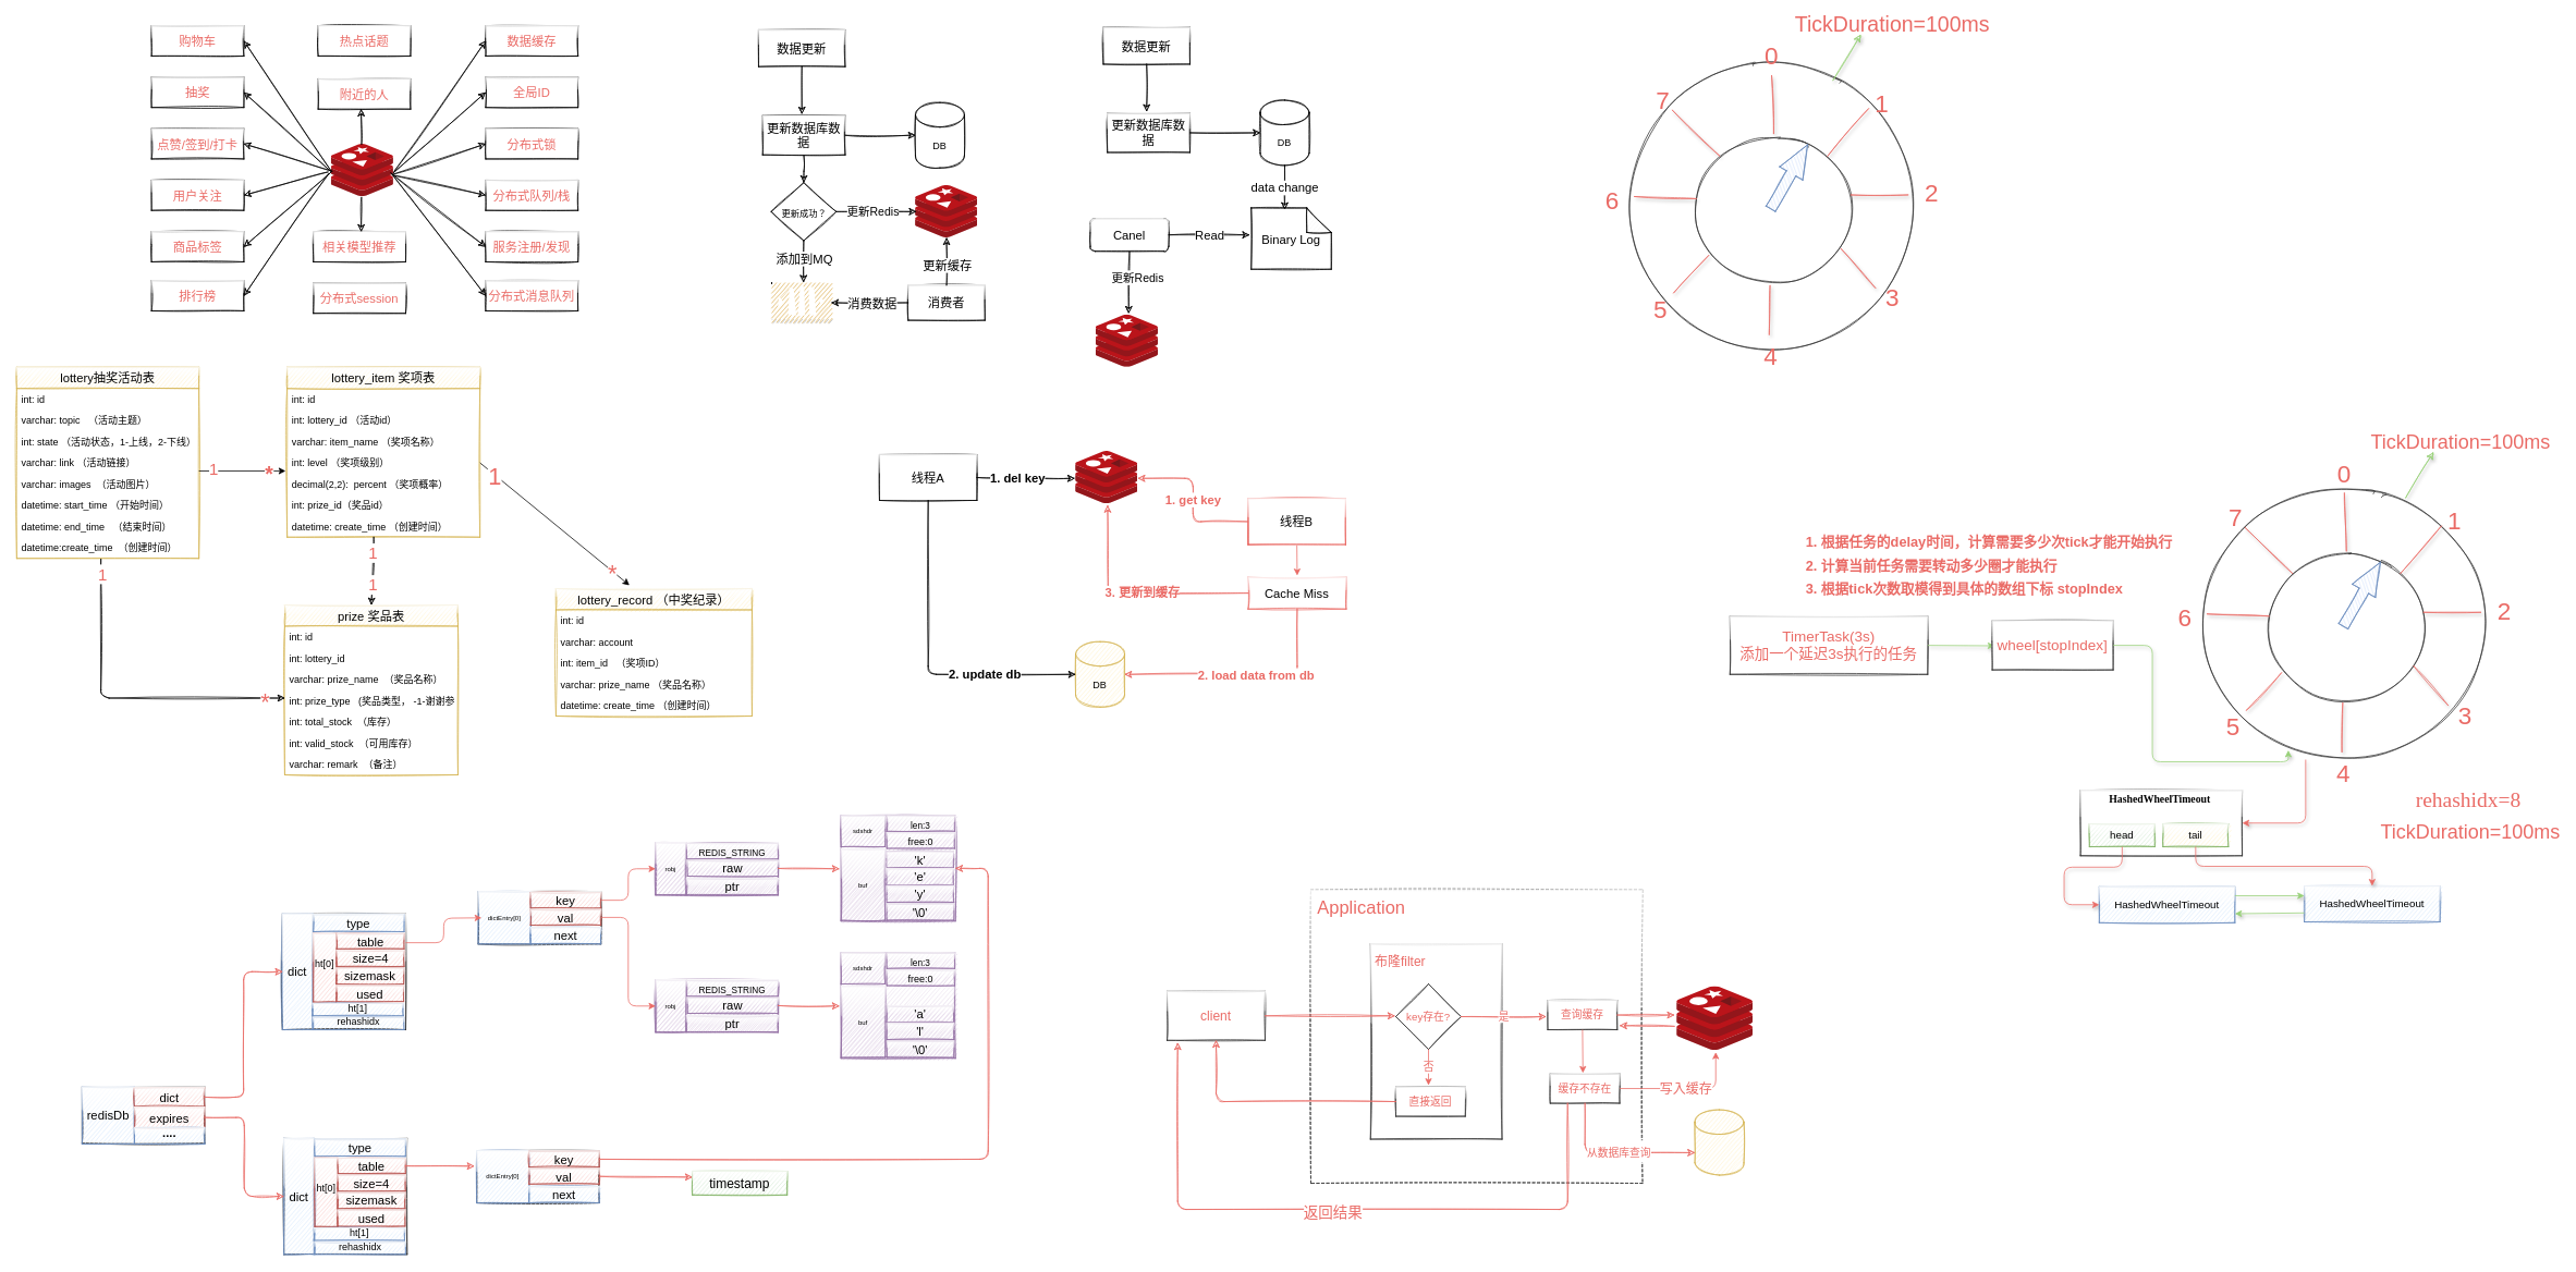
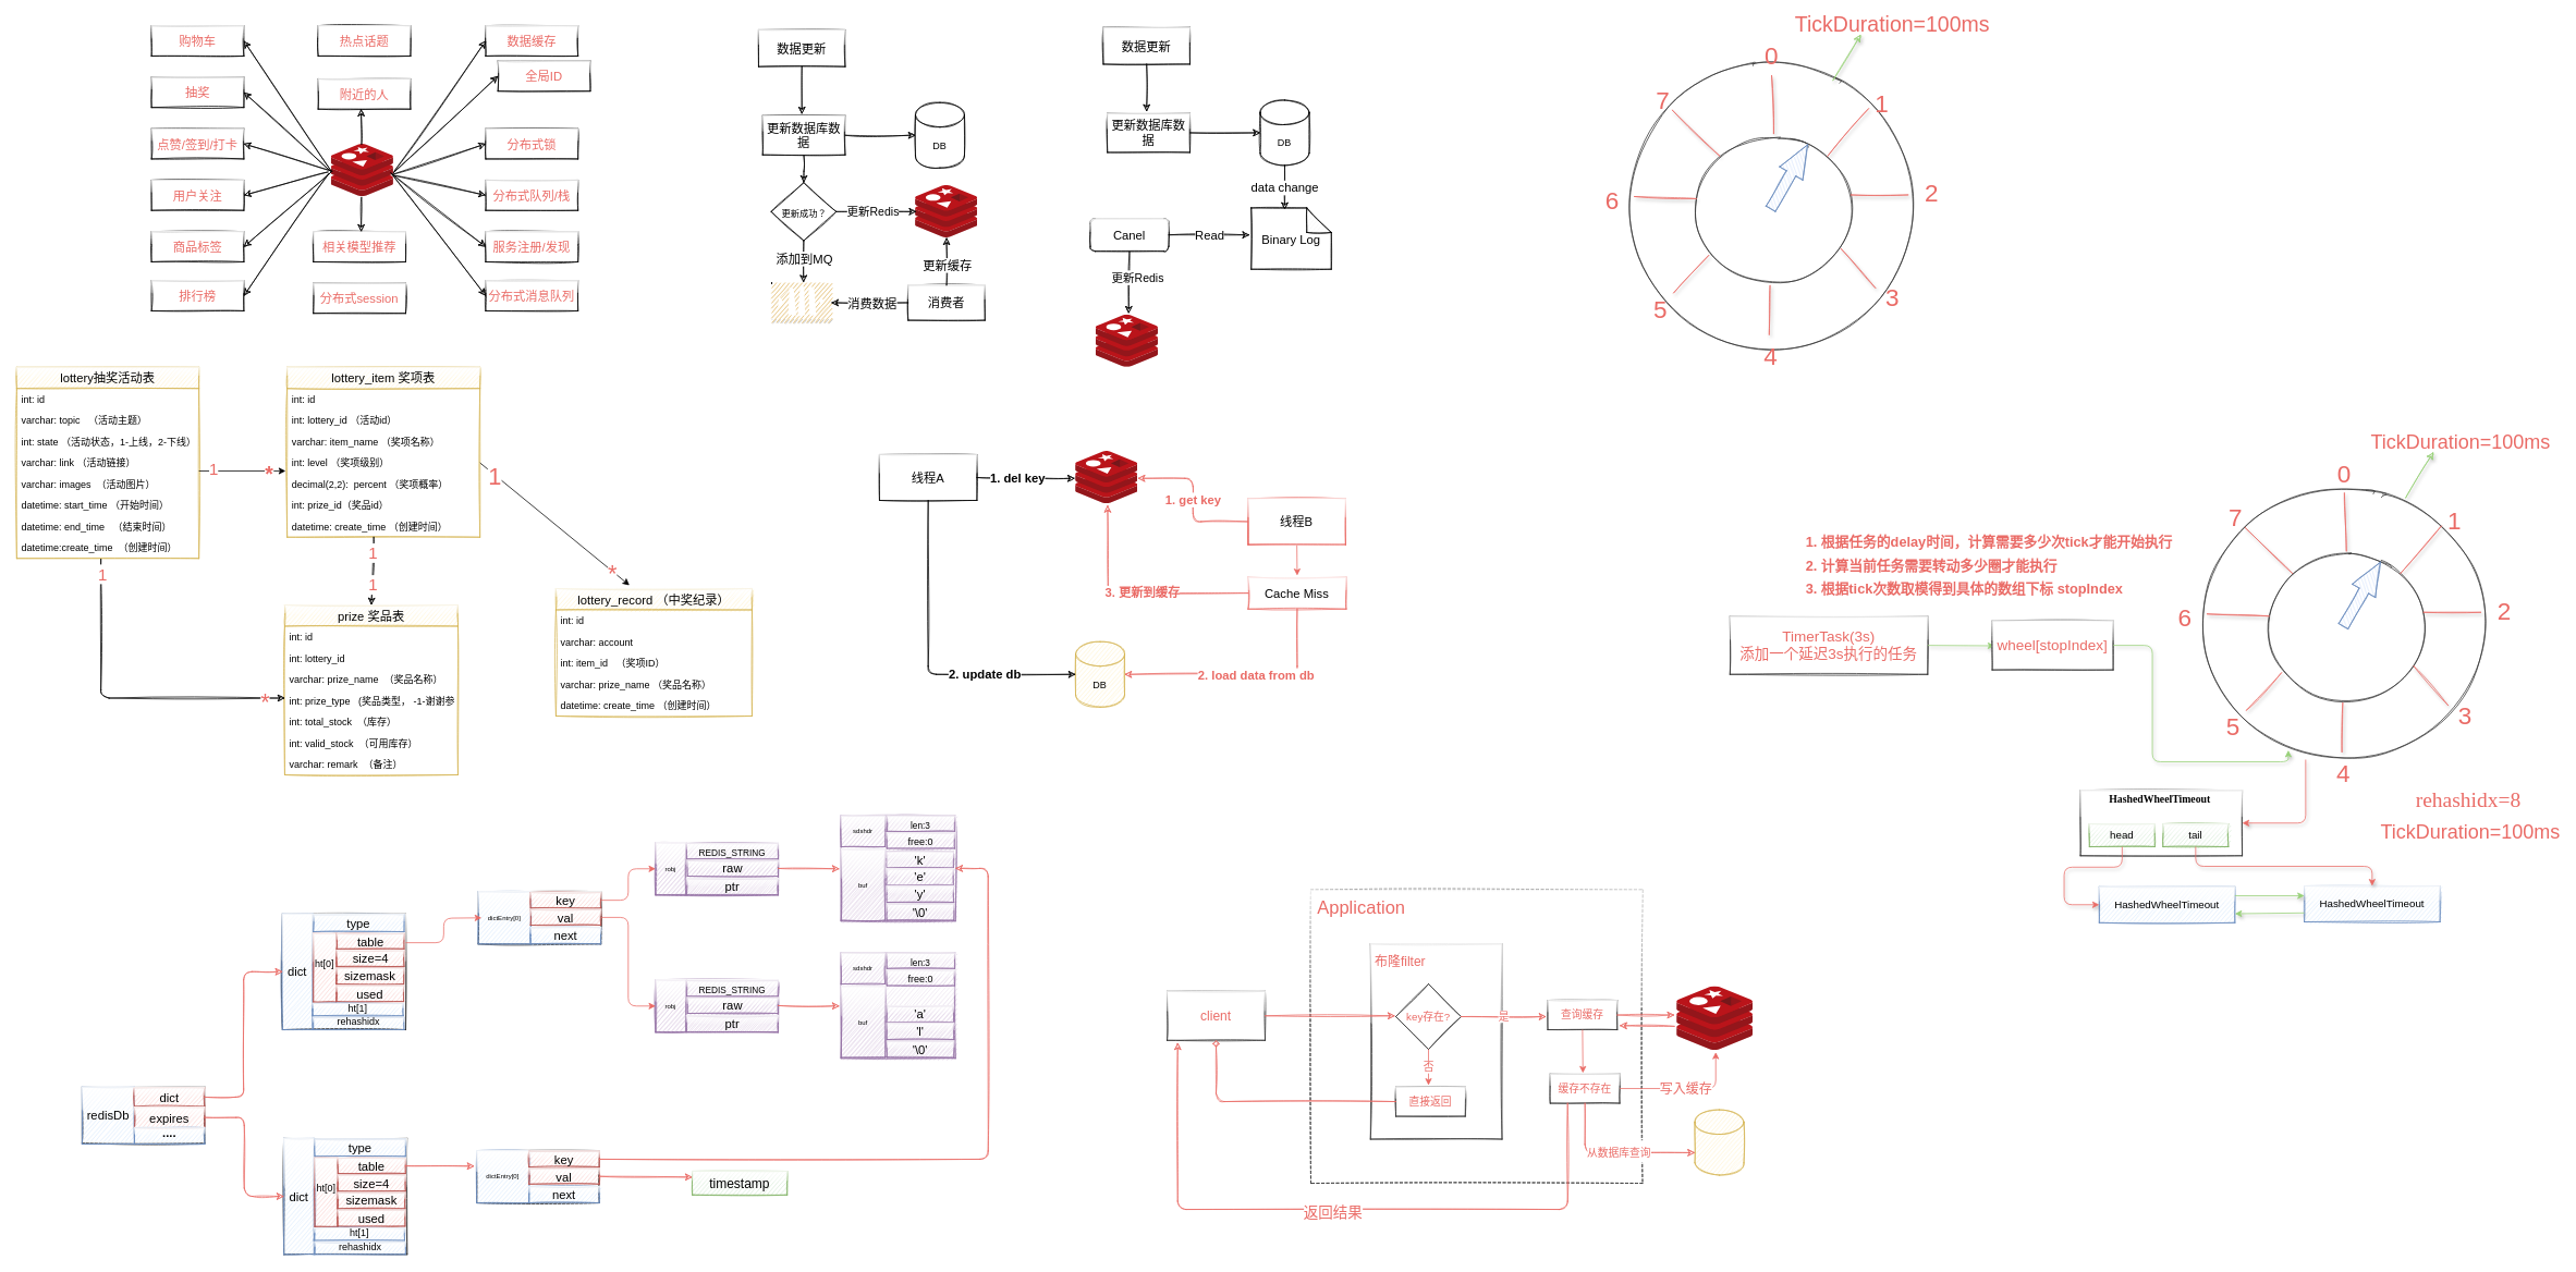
- <mxCell id="6" value="全局ID" style="rounded=0;whiteSpace=wrap;html=1;sketch=1;glass=1;fontSize=15;fontColor=#EA6B66;" parent="1" vertex="1"><mxGeometry x="594" y="94" width="113" height="37" as="geometry" /></mxCell>
+ <mxCell id="6" value="全局ID" style="rounded=0;whiteSpace=wrap;html=1;sketch=1;glass=1;fontSize=15;fontColor=#EA6B66;" parent="1" vertex="1"><mxGeometry x="609" y="74" width="113" height="37" as="geometry" /></mxCell>
- <mxCell id="267" value="tail" style="rounded=0;whiteSpace=wrap;html=1;shadow=0;glass=1;sketch=1;fontSize=13;strokeColor=#82b366;fillColor=#fff2cc;" vertex="1" parent="1"><mxGeometry x="2647" y="1008" width="80" height="28" as="geometry" /></mxCell>
+ <mxCell id="267" value="tail" style="rounded=0;whiteSpace=wrap;html=1;shadow=0;glass=1;sketch=1;fontSize=13;strokeColor=#82b366;fillColor=#d5e8d4;" vertex="1" parent="1"><mxGeometry x="2647" y="1008" width="80" height="28" as="geometry" /></mxCell>
- <mxCell id="203" value="" style="endArrow=classic;html=1;fontSize=13;fontColor=#EA6B66;strokeColor=#EA6B66;exitX=0;exitY=0.5;exitDx=0;exitDy=0;entryX=0.5;entryY=1;entryDx=0;entryDy=0;edgeStyle=orthogonalEdgeStyle;sketch=1;" edge="1" parent="1" source="202" target="197"><mxGeometry width="50" height="50" relative="1" as="geometry"><mxPoint x="1500" y="1389" as="sourcePoint" /><mxPoint x="1550" y="1339" as="targetPoint" /></mxGeometry></mxCell>
+ <mxCell id="203" value="" style="endArrow=diamond;html=1;fontSize=13;fontColor=#EA6B66;strokeColor=#EA6B66;exitX=0;exitY=0.5;exitDx=0;exitDy=0;entryX=0.5;entryY=1;entryDx=0;entryDy=0;edgeStyle=orthogonalEdgeStyle;sketch=1;" edge="1" parent="1" source="202" target="197"><mxGeometry width="50" height="50" relative="1" as="geometry"><mxPoint x="1500" y="1389" as="sourcePoint" /><mxPoint x="1550" y="1339" as="targetPoint" /></mxGeometry></mxCell>
